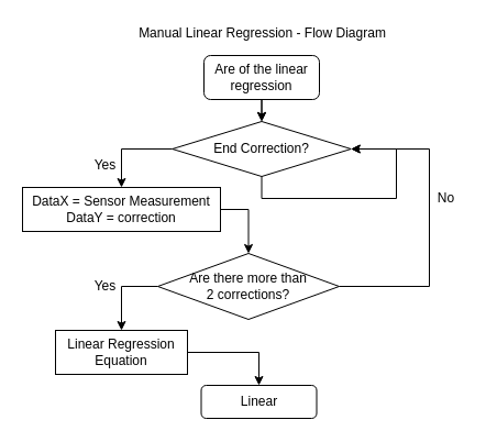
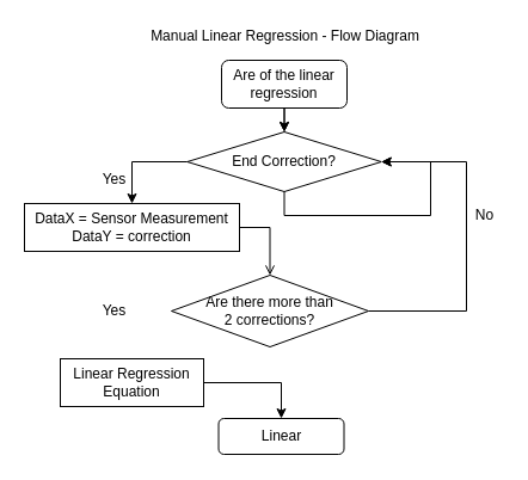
- <mxCell id="8" style="edgeStyle=orthogonalEdgeStyle;rounded=0;orthogonalLoop=1;jettySize=auto;html=1;exitX=1;exitY=0.5;exitDx=0;exitDy=0;" parent="1" source="9" target="13" edge="1"><mxGeometry relative="1" as="geometry" /></mxCell>
+ <mxCell id="8" style="edgeStyle=orthogonalEdgeStyle;rounded=0;orthogonalLoop=1;jettySize=auto;html=1;exitX=1;exitY=0.5;exitDx=0;exitDy=0;endArrow=open;" parent="1" source="9" target="13" edge="1"><mxGeometry relative="1" as="geometry" /></mxCell>
- <mxCell id="12" style="edgeStyle=orthogonalEdgeStyle;rounded=0;orthogonalLoop=1;jettySize=auto;html=1;exitX=0;exitY=0.5;exitDx=0;exitDy=0;entryX=0.5;entryY=0;entryDx=0;entryDy=0;" parent="1" source="13" target="17" edge="1"><mxGeometry relative="1" as="geometry" /></mxCell>
